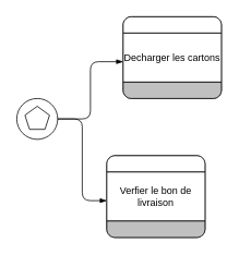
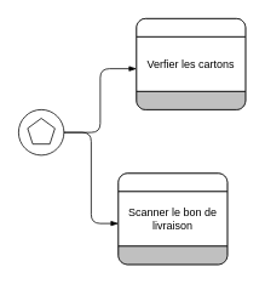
- <mxCell id="10" value="Decharger les cartons" style="shape=mxgraph.bpmn.task;part=1;taskMarker=abstract;connectable=0;whiteSpace=wrap;html=1;" parent="8" vertex="1"><mxGeometry y="20" width="120" height="60" as="geometry" /></mxCell>
+ <mxCell id="10" value="Verfier les cartons" style="shape=mxgraph.bpmn.task;part=1;taskMarker=abstract;connectable=0;whiteSpace=wrap;html=1;" parent="8" vertex="1"><mxGeometry y="20" width="120" height="60" as="geometry" /></mxCell>
- <mxCell id="5" value="Verfier le bon de livraison" style="shape=mxgraph.bpmn.task;part=1;taskMarker=abstract;connectable=0;whiteSpace=wrap;html=1;" parent="3" vertex="1"><mxGeometry y="20" width="120" height="60" as="geometry" /></mxCell>
+ <mxCell id="5" value="Scanner le bon de livraison" style="shape=mxgraph.bpmn.task;part=1;taskMarker=abstract;connectable=0;whiteSpace=wrap;html=1;" parent="3" vertex="1"><mxGeometry y="20" width="120" height="60" as="geometry" /></mxCell>
